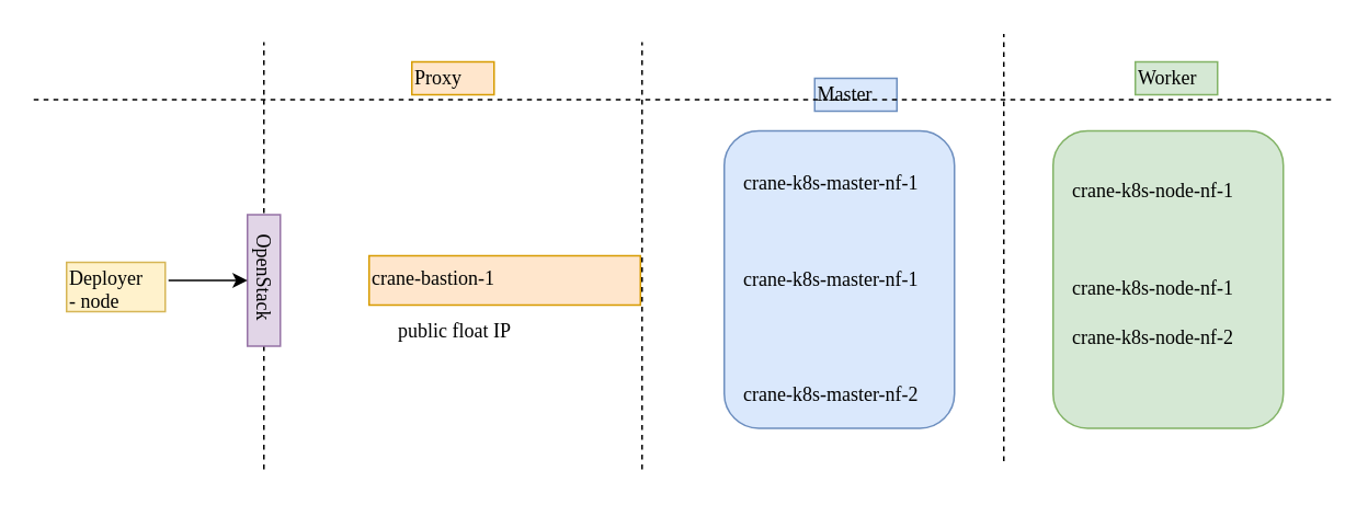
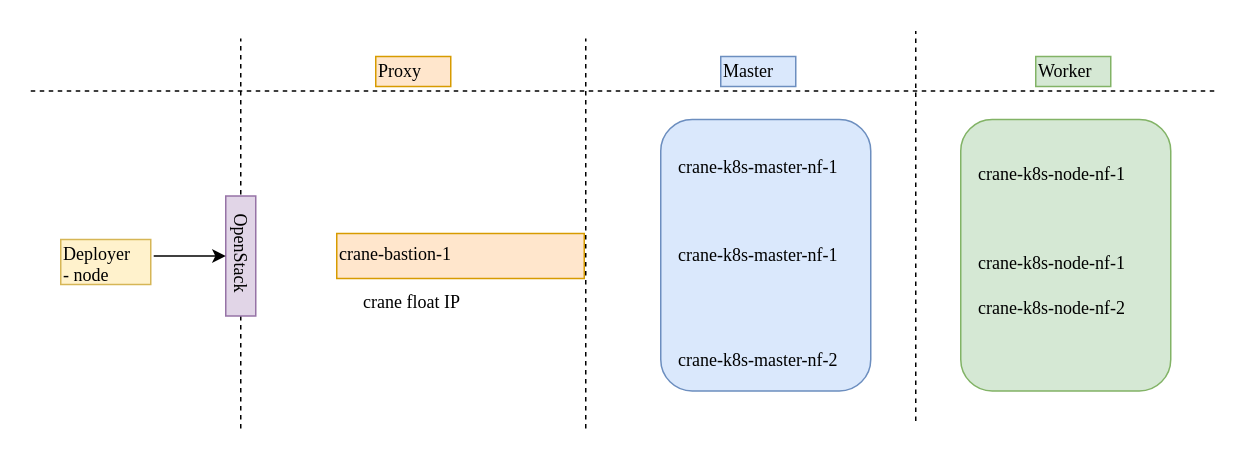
- <mxCell id="5" value="Master" style="text;html=1;resizable=0;points=[];autosize=1;align=left;verticalAlign=top;spacingTop=-4;fontFamily=Garamond;fillColor=#dae8fc;strokeColor=#6c8ebf;" vertex="1" parent="1"><mxGeometry x="495" y="47" width="50" height="20" as="geometry" /></mxCell>
+ <mxCell id="5" value="Master" style="text;html=1;resizable=0;points=[];autosize=1;align=left;verticalAlign=top;spacingTop=-4;fontFamily=Garamond;fillColor=#dae8fc;strokeColor=#6c8ebf;" vertex="1" parent="1"><mxGeometry x="480" y="37" width="50" height="20" as="geometry" /></mxCell>
- <mxCell id="21" value="public float IP" style="text;html=1;resizable=0;points=[];autosize=1;align=left;verticalAlign=top;spacingTop=-4;fontFamily=Garamond;" vertex="1" parent="1"><mxGeometry x="240" y="191" width="80" height="20" as="geometry" /></mxCell>
+ <mxCell id="21" value="crane float IP" style="text;html=1;resizable=0;points=[];autosize=1;align=left;verticalAlign=top;spacingTop=-4;fontFamily=Garamond;" vertex="1" parent="1"><mxGeometry x="240" y="191" width="80" height="20" as="geometry" /></mxCell>
